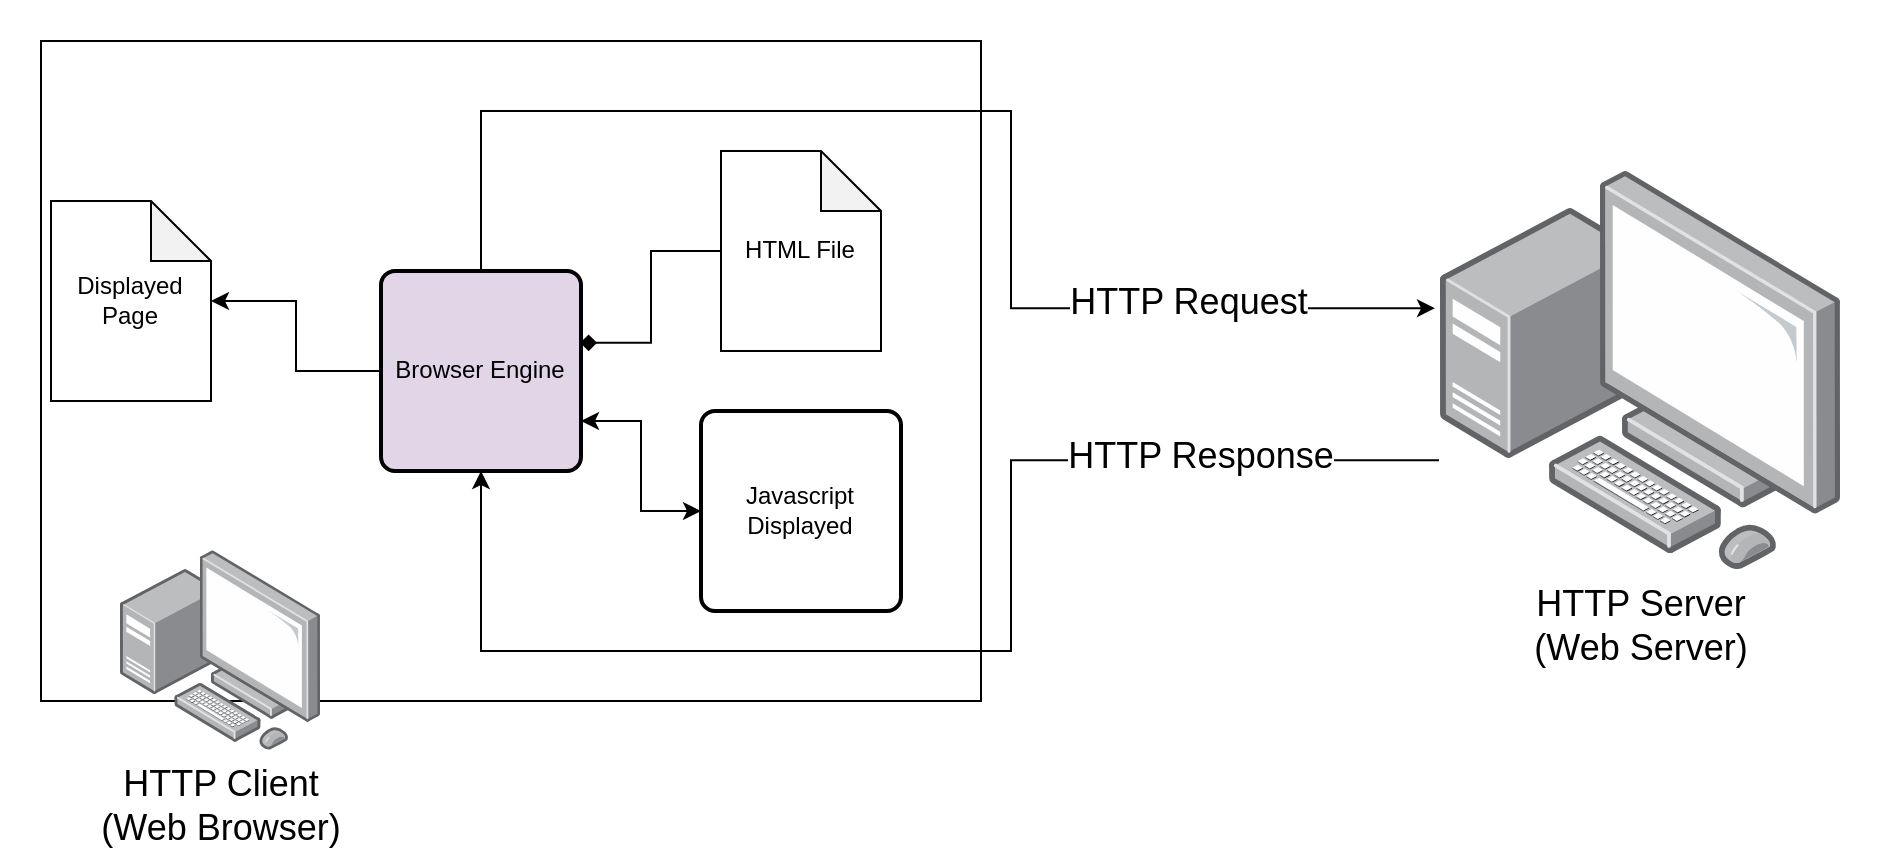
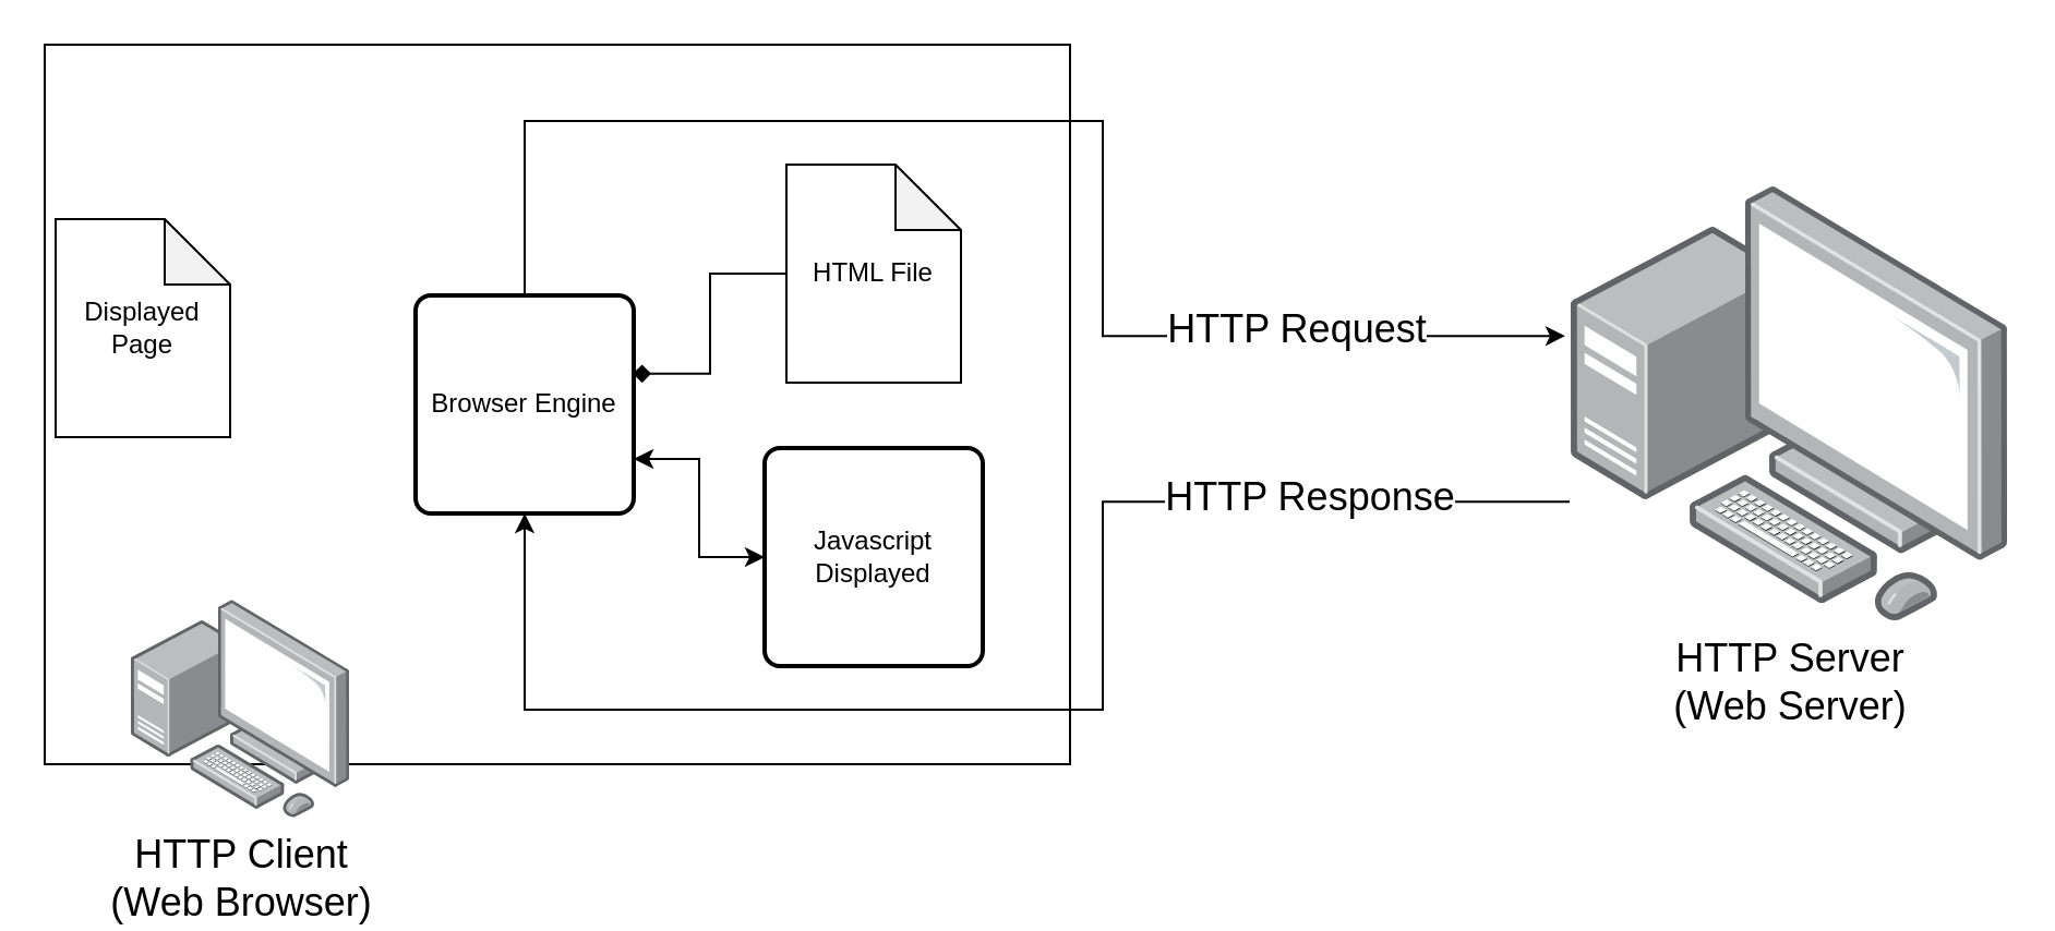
- <mxCell id="9" style="edgeStyle=orthogonalEdgeStyle;rounded=0;orthogonalLoop=1;jettySize=auto;html=1;exitX=0;exitY=0.5;exitDx=0;exitDy=0;startArrow=none;startFill=0;" parent="1" source="14" target="15" edge="1"><mxGeometry relative="1" as="geometry" /></mxCell>
- <mxCell id="14" value="Browser Engine" style="rounded=1;whiteSpace=wrap;html=1;absoluteArcSize=1;arcSize=14;strokeWidth=2;fillColor=#e1d5e7;" parent="1" vertex="1"><mxGeometry x="190" y="135" width="100" height="100" as="geometry" /></mxCell>
+ <mxCell id="14" value="Browser Engine" style="rounded=1;whiteSpace=wrap;html=1;absoluteArcSize=1;arcSize=14;strokeWidth=2;" parent="1" vertex="1"><mxGeometry x="190" y="135" width="100" height="100" as="geometry" /></mxCell>
